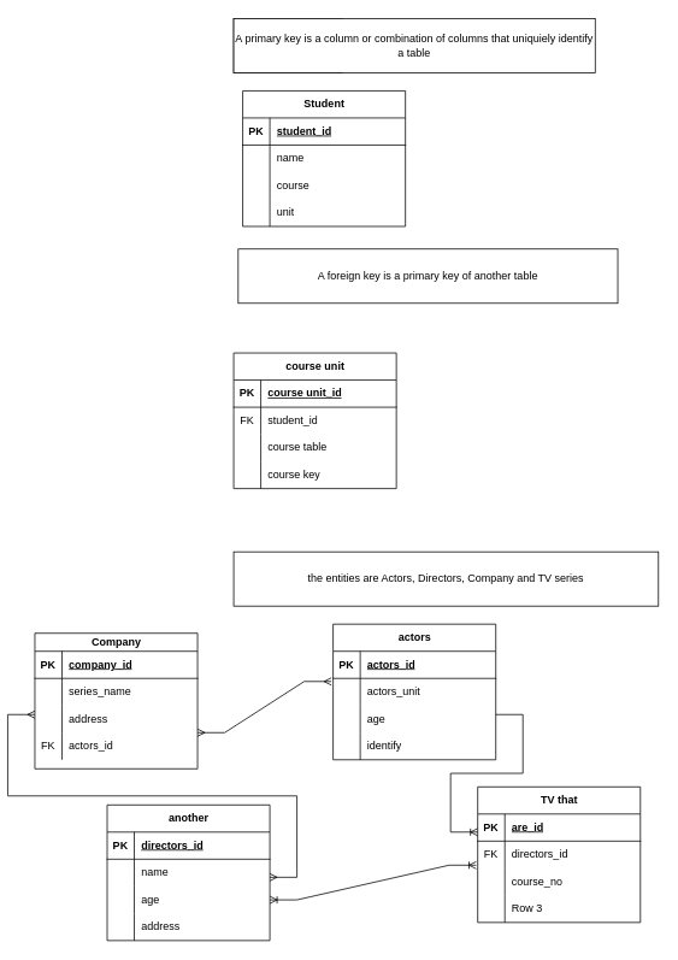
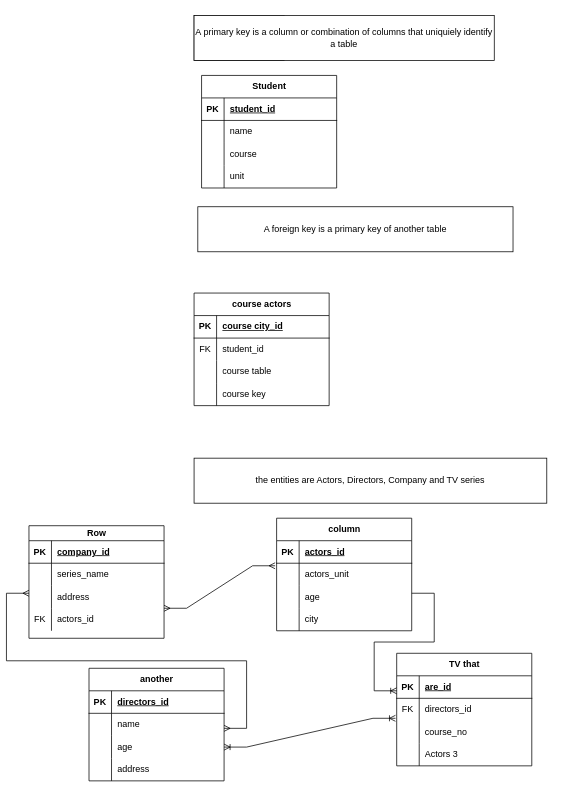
- <mxCell id="18" value="course unit" style="shape=table;startSize=30;container=1;collapsible=1;childLayout=tableLayout;fixedRows=1;rowLines=0;fontStyle=1;align=center;resizeLast=1;html=1;" vertex="1" parent="1"><mxGeometry x="240" y="390" width="180" height="150" as="geometry" /></mxCell>
+ <mxCell id="18" value="course actors" style="shape=table;startSize=30;container=1;collapsible=1;childLayout=tableLayout;fixedRows=1;rowLines=0;fontStyle=1;align=center;resizeLast=1;html=1;" vertex="1" parent="1"><mxGeometry x="240" y="390" width="180" height="150" as="geometry" /></mxCell>
- <mxCell id="21" value="course unit_id" style="shape=partialRectangle;connectable=0;fillColor=none;top=0;left=0;bottom=0;right=0;align=left;spacingLeft=6;fontStyle=5;overflow=hidden;whiteSpace=wrap;html=1;" vertex="1" parent="19"><mxGeometry x="30" width="150" height="30" as="geometry"><mxRectangle width="150" height="30" as="alternateBounds" /></mxGeometry></mxCell>
+ <mxCell id="21" value="course city_id" style="shape=partialRectangle;connectable=0;fillColor=none;top=0;left=0;bottom=0;right=0;align=left;spacingLeft=6;fontStyle=5;overflow=hidden;whiteSpace=wrap;html=1;" vertex="1" parent="19"><mxGeometry x="30" width="150" height="30" as="geometry"><mxRectangle width="150" height="30" as="alternateBounds" /></mxGeometry></mxCell>
- <mxCell id="45" value="actors" style="shape=table;startSize=30;container=1;collapsible=1;childLayout=tableLayout;fixedRows=1;rowLines=0;fontStyle=1;align=center;resizeLast=1;html=1;" vertex="1" parent="1"><mxGeometry x="350" y="690" width="180" height="150" as="geometry" /></mxCell>
+ <mxCell id="45" value="column" style="shape=table;startSize=30;container=1;collapsible=1;childLayout=tableLayout;fixedRows=1;rowLines=0;fontStyle=1;align=center;resizeLast=1;html=1;" vertex="1" parent="1"><mxGeometry x="350" y="690" width="180" height="150" as="geometry" /></mxCell>
- <mxCell id="32" value="Company" style="shape=table;startSize=20;container=1;collapsible=1;childLayout=tableLayout;fixedRows=1;rowLines=0;fontStyle=1;align=center;resizeLast=1;html=1;" vertex="1" parent="1"><mxGeometry x="20" y="700" width="180" height="150" as="geometry" /></mxCell>
+ <mxCell id="32" value="Row" style="shape=table;startSize=20;container=1;collapsible=1;childLayout=tableLayout;fixedRows=1;rowLines=0;fontStyle=1;align=center;resizeLast=1;html=1;" vertex="1" parent="1"><mxGeometry x="20" y="700" width="180" height="150" as="geometry" /></mxCell>
- <mxCell id="57" value="identify" style="shape=partialRectangle;connectable=0;fillColor=none;top=0;left=0;bottom=0;right=0;align=left;spacingLeft=6;overflow=hidden;whiteSpace=wrap;html=1;" vertex="1" parent="55"><mxGeometry x="30" width="150" height="30" as="geometry"><mxRectangle width="150" height="30" as="alternateBounds" /></mxGeometry></mxCell>
+ <mxCell id="57" value="city" style="shape=partialRectangle;connectable=0;fillColor=none;top=0;left=0;bottom=0;right=0;align=left;spacingLeft=6;overflow=hidden;whiteSpace=wrap;html=1;" vertex="1" parent="55"><mxGeometry x="30" width="150" height="30" as="geometry"><mxRectangle width="150" height="30" as="alternateBounds" /></mxGeometry></mxCell>
- <mxCell id="83" value="Row 3" style="shape=partialRectangle;connectable=0;fillColor=none;top=0;left=0;bottom=0;right=0;align=left;spacingLeft=6;overflow=hidden;whiteSpace=wrap;html=1;" vertex="1" parent="81"><mxGeometry x="30" width="150" height="30" as="geometry"><mxRectangle width="150" height="30" as="alternateBounds" /></mxGeometry></mxCell>
+ <mxCell id="83" value="Actors 3" style="shape=partialRectangle;connectable=0;fillColor=none;top=0;left=0;bottom=0;right=0;align=left;spacingLeft=6;overflow=hidden;whiteSpace=wrap;html=1;" vertex="1" parent="81"><mxGeometry x="30" width="150" height="30" as="geometry"><mxRectangle width="150" height="30" as="alternateBounds" /></mxGeometry></mxCell>
